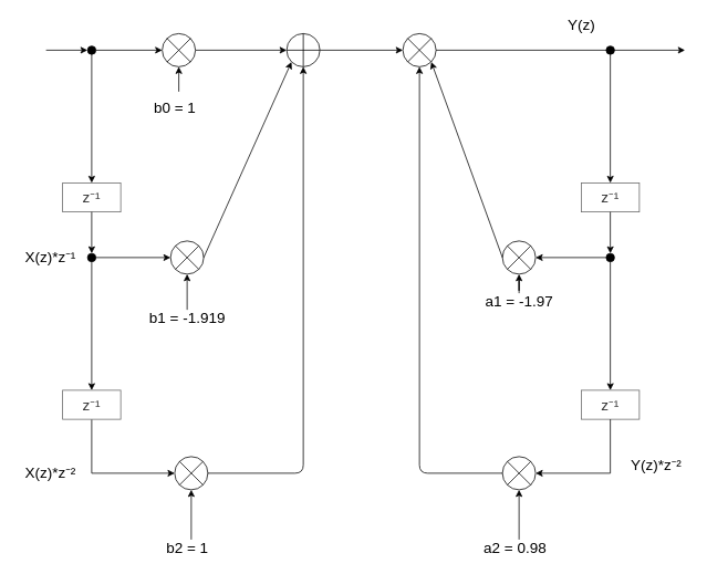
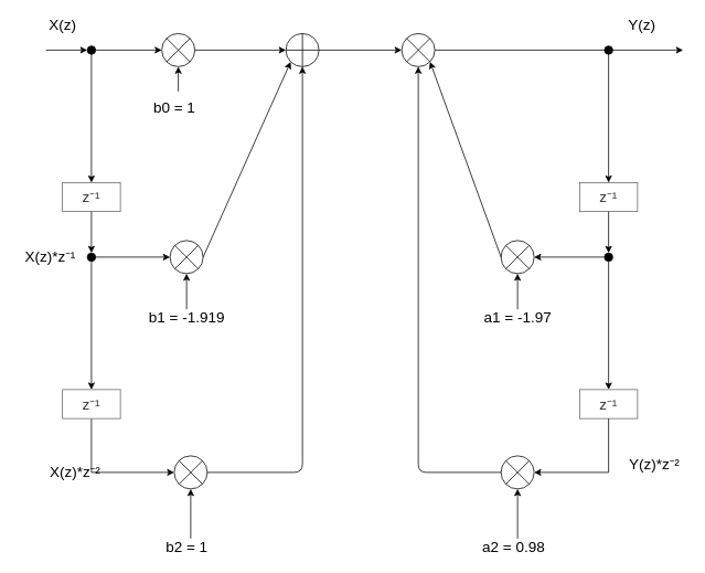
+ <mxCell id="3" value="&lt;font style=&quot;font-size: 18px&quot;&gt;X(z)&lt;/font&gt;" style="text;html=1;align=center;verticalAlign=middle;resizable=0;points=[];autosize=1;" parent="1" vertex="1"><mxGeometry x="50" y="20" width="50" height="20" as="geometry" /></mxCell>
- <mxCell id="34" value="&lt;font style=&quot;font-size: 18px&quot;&gt;Y(z)&lt;/font&gt;" style="text;html=1;align=center;verticalAlign=middle;resizable=0;points=[];autosize=1;" parent="1" vertex="1"><mxGeometry x="675" y="20" width="50" height="20" as="geometry" /></mxCell>
+ <mxCell id="34" value="&lt;font style=&quot;font-size: 18px&quot;&gt;Y(z)&lt;/font&gt;" style="text;html=1;align=center;verticalAlign=middle;resizable=0;points=[];autosize=1;" parent="1" vertex="1"><mxGeometry x="750" y="20" width="50" height="20" as="geometry" /></mxCell>
- <mxCell id="41" value="&lt;font style=&quot;font-size: 18px&quot;&gt;a1 = -1.97&lt;/font&gt;" style="text;html=1;align=center;verticalAlign=middle;resizable=0;points=[];autosize=1;" parent="1" vertex="1"><mxGeometry x="565" y="353" width="120" height="20" as="geometry" /></mxCell>
+ <mxCell id="41" value="&lt;font style=&quot;font-size: 18px&quot;&gt;a1 = -1.97&lt;/font&gt;" style="text;html=1;align=center;verticalAlign=middle;resizable=0;points=[];autosize=1;" parent="1" vertex="1"><mxGeometry x="565" y="373" width="120" height="20" as="geometry" /></mxCell>
- <mxCell id="20" value="&lt;font style=&quot;font-size: 18px&quot;&gt;X(z)*z⁻²&lt;/font&gt;" style="text;html=1;align=center;verticalAlign=middle;resizable=0;points=[];autosize=1;" parent="1" vertex="1"><mxGeometry x="20" y="560" width="80" height="20" as="geometry" /></mxCell>
+ <mxCell id="20" value="&lt;font style=&quot;font-size: 18px&quot;&gt;X(z)*z⁻²&lt;/font&gt;" style="text;html=1;align=center;verticalAlign=middle;resizable=0;points=[];autosize=1;" parent="1" vertex="1"><mxGeometry x="50" y="560" width="80" height="20" as="geometry" /></mxCell>
